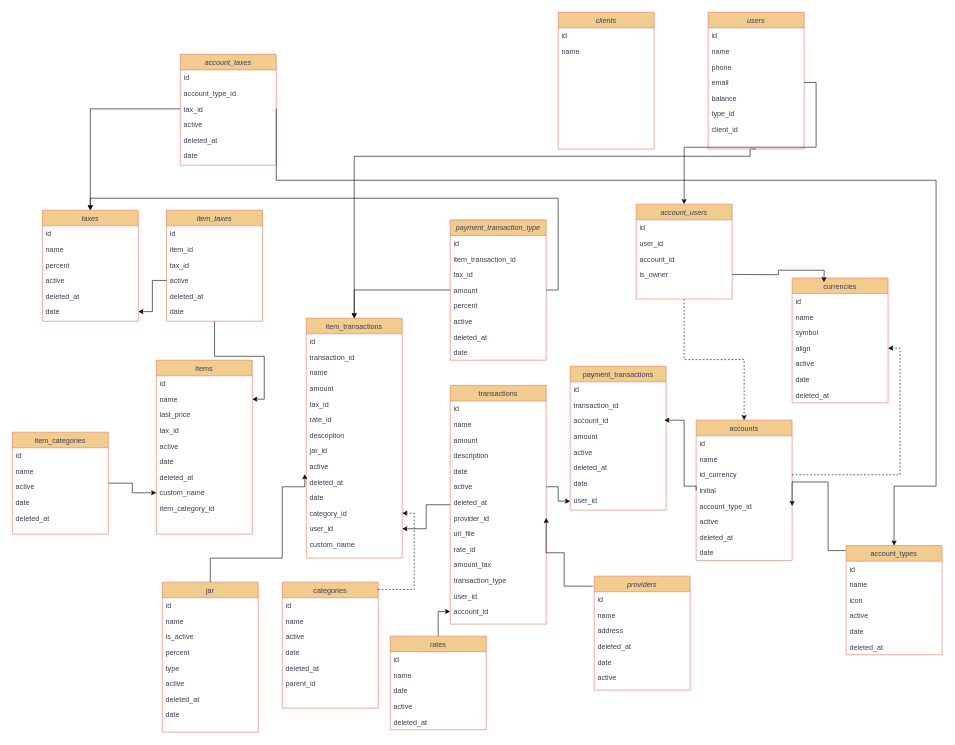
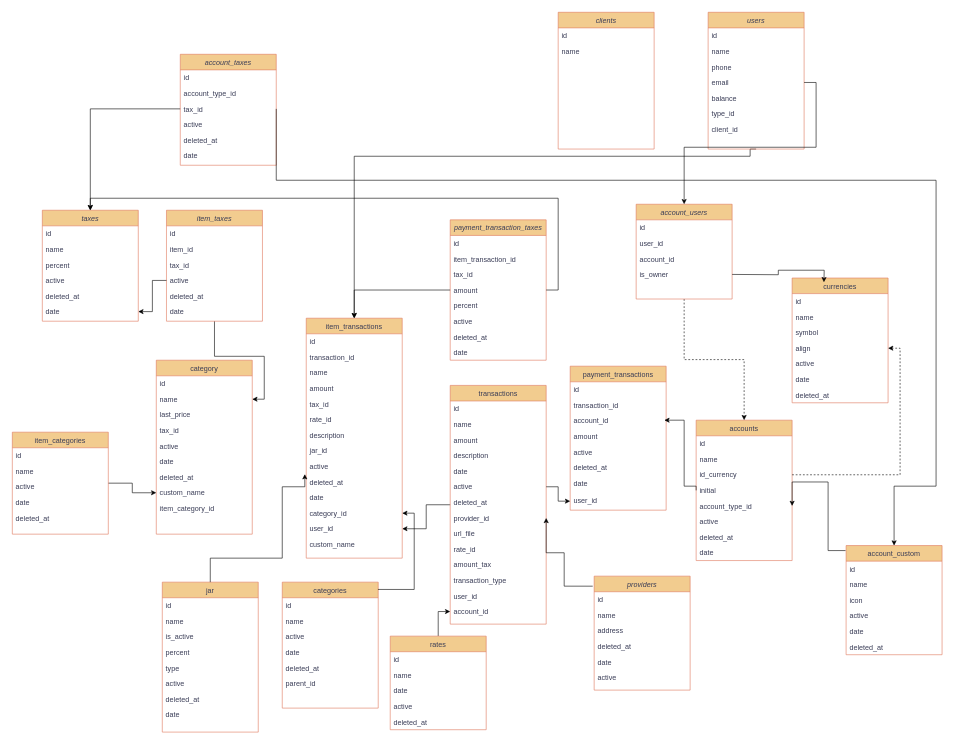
- <mxCell id="142" value="payment_transaction_type" style="swimlane;fontStyle=2;align=center;verticalAlign=top;childLayout=stackLayout;horizontal=1;startSize=26;horizontalStack=0;resizeParent=1;resizeLast=0;collapsible=1;marginBottom=0;rounded=0;shadow=0;strokeWidth=1;labelBackgroundColor=none;fillColor=#F2CC8F;strokeColor=#E07A5F;fontColor=#393C56;" parent="1" vertex="1"><mxGeometry x="750" y="366" width="160" height="234" as="geometry"><mxRectangle x="230" y="140" width="160" height="26" as="alternateBounds" /></mxGeometry></mxCell>
+ <mxCell id="142" value="payment_transaction_taxes" style="swimlane;fontStyle=2;align=center;verticalAlign=top;childLayout=stackLayout;horizontal=1;startSize=26;horizontalStack=0;resizeParent=1;resizeLast=0;collapsible=1;marginBottom=0;rounded=0;shadow=0;strokeWidth=1;labelBackgroundColor=none;fillColor=#F2CC8F;strokeColor=#E07A5F;fontColor=#393C56;" parent="1" vertex="1"><mxGeometry x="750" y="366" width="160" height="234" as="geometry"><mxRectangle x="230" y="140" width="160" height="26" as="alternateBounds" /></mxGeometry></mxCell>
- <mxCell id="40" value="items" style="swimlane;fontStyle=0;align=center;verticalAlign=top;childLayout=stackLayout;horizontal=1;startSize=26;horizontalStack=0;resizeParent=1;resizeLast=0;collapsible=1;marginBottom=0;rounded=0;shadow=0;strokeWidth=1;labelBackgroundColor=none;fillColor=#F2CC8F;strokeColor=#E07A5F;fontColor=#393C56;" parent="1" vertex="1"><mxGeometry x="260" y="600" width="160" height="290" as="geometry"><mxRectangle x="130" y="380" width="160" height="26" as="alternateBounds" /></mxGeometry></mxCell>
+ <mxCell id="40" value="category" style="swimlane;fontStyle=0;align=center;verticalAlign=top;childLayout=stackLayout;horizontal=1;startSize=26;horizontalStack=0;resizeParent=1;resizeLast=0;collapsible=1;marginBottom=0;rounded=0;shadow=0;strokeWidth=1;labelBackgroundColor=none;fillColor=#F2CC8F;strokeColor=#E07A5F;fontColor=#393C56;" parent="1" vertex="1"><mxGeometry x="260" y="600" width="160" height="290" as="geometry"><mxRectangle x="130" y="380" width="160" height="26" as="alternateBounds" /></mxGeometry></mxCell>
- <mxCell id="102" value="account_types" style="swimlane;fontStyle=0;align=center;verticalAlign=top;childLayout=stackLayout;horizontal=1;startSize=26;horizontalStack=0;resizeParent=1;resizeLast=0;collapsible=1;marginBottom=0;rounded=0;shadow=0;strokeWidth=1;labelBackgroundColor=none;fillColor=#F2CC8F;strokeColor=#E07A5F;fontColor=#393C56;" parent="1" vertex="1"><mxGeometry x="1410" y="909" width="160" height="182" as="geometry"><mxRectangle x="550" y="140" width="160" height="26" as="alternateBounds" /></mxGeometry></mxCell>
+ <mxCell id="102" value="account_custom" style="swimlane;fontStyle=0;align=center;verticalAlign=top;childLayout=stackLayout;horizontal=1;startSize=26;horizontalStack=0;resizeParent=1;resizeLast=0;collapsible=1;marginBottom=0;rounded=0;shadow=0;strokeWidth=1;labelBackgroundColor=none;fillColor=#F2CC8F;strokeColor=#E07A5F;fontColor=#393C56;" parent="1" vertex="1"><mxGeometry x="1410" y="909" width="160" height="182" as="geometry"><mxRectangle x="550" y="140" width="160" height="26" as="alternateBounds" /></mxGeometry></mxCell>
- <mxCell id="74" value="" style="edgeStyle=orthogonalEdgeStyle;rounded=0;orthogonalLoop=1;jettySize=auto;html=1;entryX=1;entryY=0.5;entryDx=0;entryDy=0;exitX=0.997;exitY=0.058;exitDx=0;exitDy=0;exitPerimeter=0;dashed=1;" parent="1" source="66" target="37" edge="1"><mxGeometry relative="1" as="geometry"><mxPoint x="779" y="980" as="sourcePoint" /><mxPoint x="700" y="980" as="targetPoint" /></mxGeometry></mxCell>
+ <mxCell id="74" value="" style="edgeStyle=orthogonalEdgeStyle;rounded=0;orthogonalLoop=1;jettySize=auto;html=1;entryX=1;entryY=0.5;entryDx=0;entryDy=0;exitX=0.997;exitY=0.058;exitDx=0;exitDy=0;exitPerimeter=0;" parent="1" source="66" target="37" edge="1"><mxGeometry relative="1" as="geometry"><mxPoint x="779" y="980" as="sourcePoint" /><mxPoint x="700" y="980" as="targetPoint" /></mxGeometry></mxCell>
